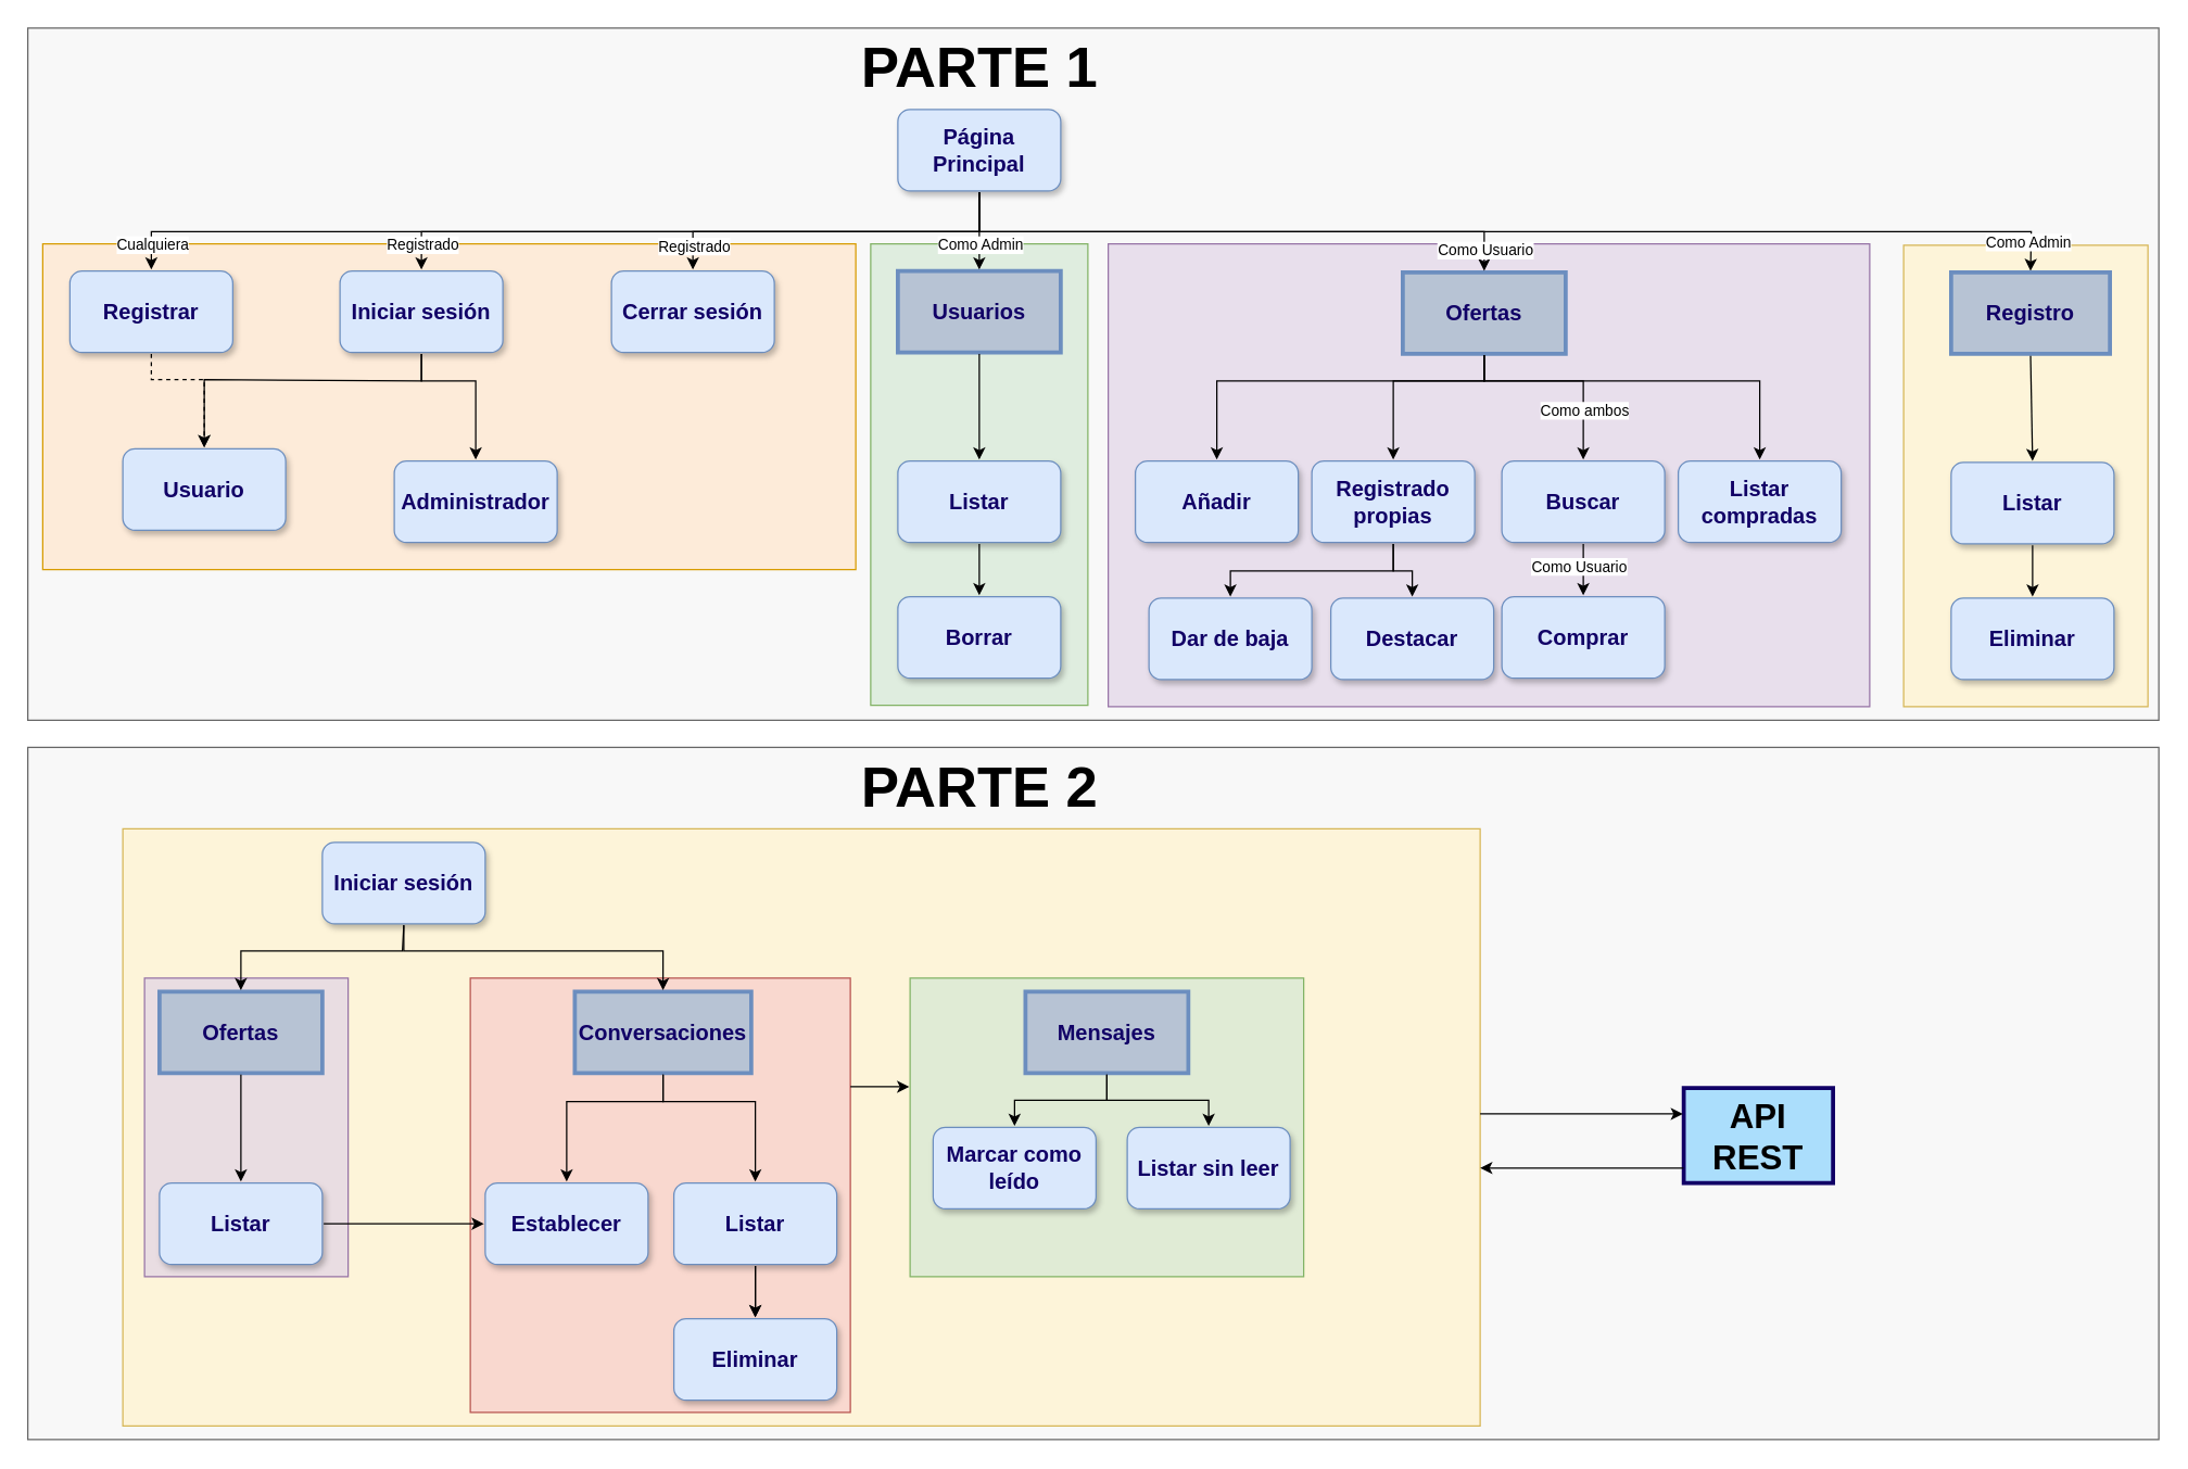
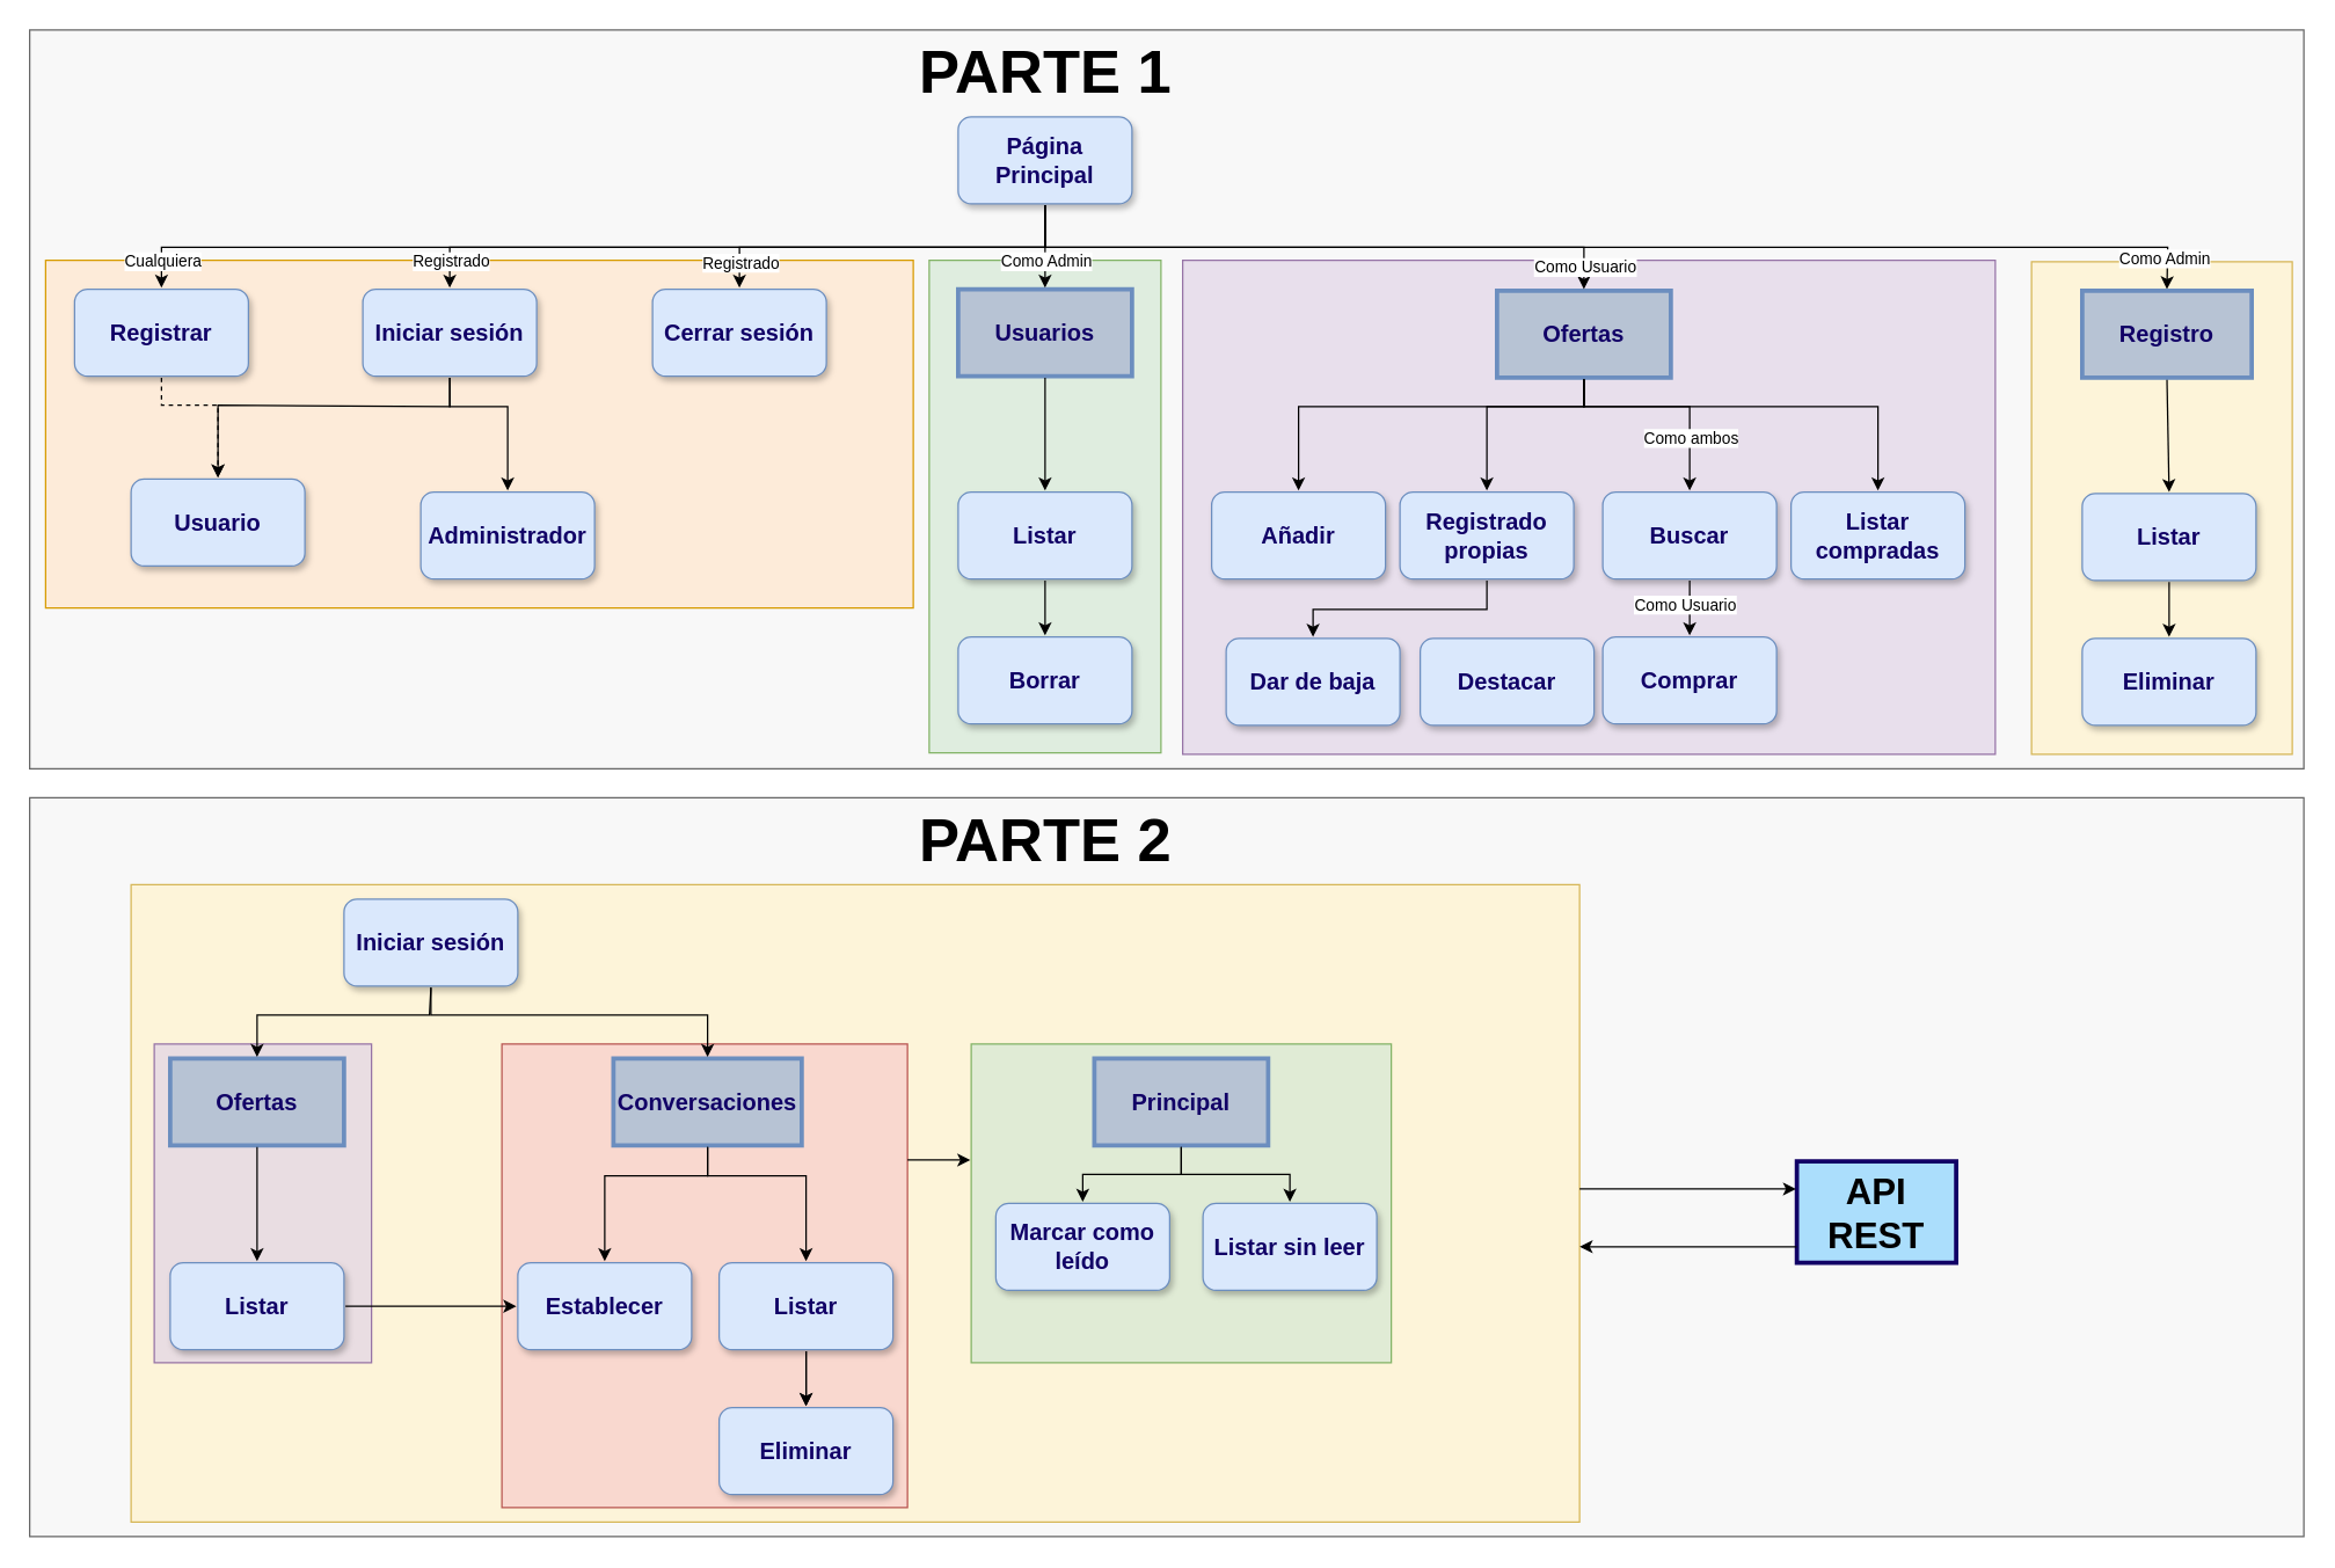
- <mxCell id="63" value="" style="endArrow=classic;html=1;rounded=0;entryX=0.5;entryY=0;entryDx=0;entryDy=0;exitX=0.5;exitY=1;exitDx=0;exitDy=0;" edge="1" parent="1" source="33" target="62"><mxGeometry width="50" height="50" relative="1" as="geometry"><mxPoint x="1036" y="410" as="sourcePoint" /><mxPoint x="916" y="449" as="targetPoint" /><Array as="points"><mxPoint x="1026" y="420" /><mxPoint x="1040" y="420" /></Array></mxGeometry></mxCell>
- <mxCell id="80" value="Mensajes" style="rounded=0;whiteSpace=wrap;html=1;fillColor=#B7C3D4;strokeColor=#6c8ebf;strokeWidth=3;perimeterSpacing=1;sketch=0;glass=0;shadow=0;fontStyle=1;fontSize=16;fontFamily=Helvetica;spacingTop=0;labelBorderColor=none;labelBackgroundColor=none;fontColor=#110066;" vertex="1" parent="1"><mxGeometry x="755" y="730" width="120" height="60" as="geometry" /></mxCell>
+ <mxCell id="80" value="Principal" style="rounded=0;whiteSpace=wrap;html=1;fillColor=#B7C3D4;strokeColor=#6c8ebf;strokeWidth=3;perimeterSpacing=1;sketch=0;glass=0;shadow=0;fontStyle=1;fontSize=16;fontFamily=Helvetica;spacingTop=0;labelBorderColor=none;labelBackgroundColor=none;fontColor=#110066;" vertex="1" parent="1"><mxGeometry x="755" y="730" width="120" height="60" as="geometry" /></mxCell>
